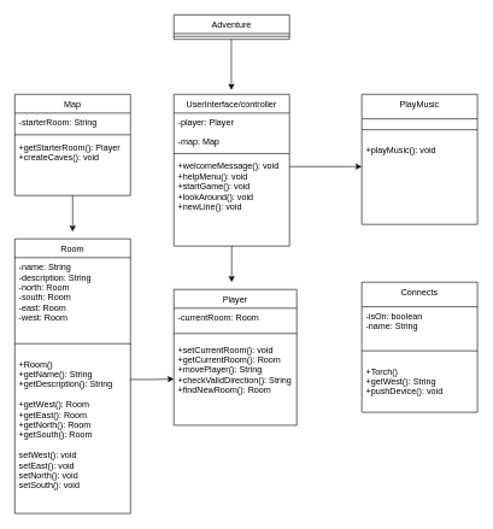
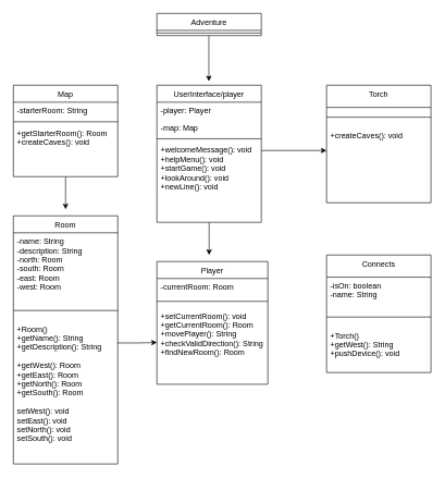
- <mxCell id="3" value="UserInterface/controller" style="swimlane;fontStyle=0;align=center;verticalAlign=top;childLayout=stackLayout;horizontal=1;startSize=26;horizontalStack=0;resizeParent=1;resizeLast=0;collapsible=1;marginBottom=0;rounded=0;shadow=0;strokeWidth=1;" parent="1" vertex="1"><mxGeometry x="240" y="130" width="160" height="210" as="geometry"><mxRectangle x="260" y="-390" width="160" height="26" as="alternateBounds" /></mxGeometry></mxCell>
+ <mxCell id="3" value="UserInterface/player" style="swimlane;fontStyle=0;align=center;verticalAlign=top;childLayout=stackLayout;horizontal=1;startSize=26;horizontalStack=0;resizeParent=1;resizeLast=0;collapsible=1;marginBottom=0;rounded=0;shadow=0;strokeWidth=1;" parent="1" vertex="1"><mxGeometry x="240" y="130" width="160" height="210" as="geometry"><mxRectangle x="260" y="-390" width="160" height="26" as="alternateBounds" /></mxGeometry></mxCell>
- <mxCell id="29" value="PlayMusic" style="swimlane;fontStyle=0;align=center;verticalAlign=top;childLayout=stackLayout;horizontal=1;startSize=34;horizontalStack=0;resizeParent=1;resizeLast=0;collapsible=1;marginBottom=0;rounded=0;shadow=0;strokeWidth=1;" vertex="1" parent="1"><mxGeometry x="500" y="130" width="160" height="180" as="geometry"><mxRectangle x="20" y="-300" width="170" height="26" as="alternateBounds" /></mxGeometry></mxCell>
+ <mxCell id="29" value="Torch" style="swimlane;fontStyle=0;align=center;verticalAlign=top;childLayout=stackLayout;horizontal=1;startSize=34;horizontalStack=0;resizeParent=1;resizeLast=0;collapsible=1;marginBottom=0;rounded=0;shadow=0;strokeWidth=1;" vertex="1" parent="1"><mxGeometry x="500" y="130" width="160" height="180" as="geometry"><mxRectangle x="20" y="-300" width="170" height="26" as="alternateBounds" /></mxGeometry></mxCell>
- <mxCell id="19" value="+getStarterRoom(): Player&#10;+createCaves(): void" style="text;align=left;verticalAlign=top;spacingLeft=4;spacingRight=4;overflow=hidden;rotatable=0;points=[[0,0.5],[1,0.5]];portConstraint=eastwest;" parent="16" vertex="1"><mxGeometry y="60" width="160" height="70" as="geometry" /></mxCell>
+ <mxCell id="19" value="+getStarterRoom(): Room&#10;+createCaves(): void" style="text;align=left;verticalAlign=top;spacingLeft=4;spacingRight=4;overflow=hidden;rotatable=0;points=[[0,0.5],[1,0.5]];portConstraint=eastwest;" parent="16" vertex="1"><mxGeometry y="60" width="160" height="70" as="geometry" /></mxCell>
- <mxCell id="31" value="+playMusic(): void" style="text;align=left;verticalAlign=top;spacingLeft=4;spacingRight=4;overflow=hidden;rotatable=0;points=[[0,0.5],[1,0.5]];portConstraint=eastwest;" vertex="1" parent="29"><mxGeometry y="64" width="160" height="70" as="geometry" /></mxCell>
+ <mxCell id="31" value="+createCaves(): void" style="text;align=left;verticalAlign=top;spacingLeft=4;spacingRight=4;overflow=hidden;rotatable=0;points=[[0,0.5],[1,0.5]];portConstraint=eastwest;" vertex="1" parent="29"><mxGeometry y="64" width="160" height="70" as="geometry" /></mxCell>
